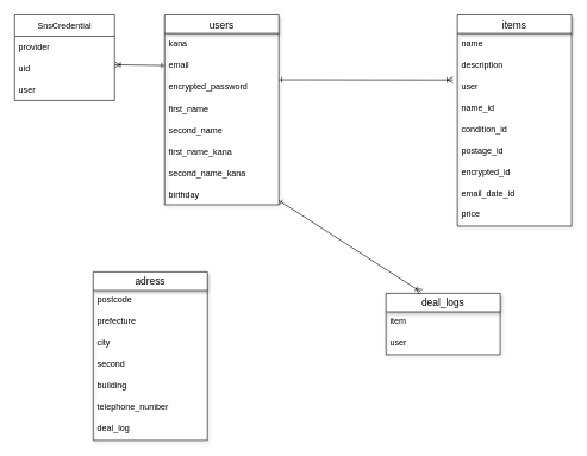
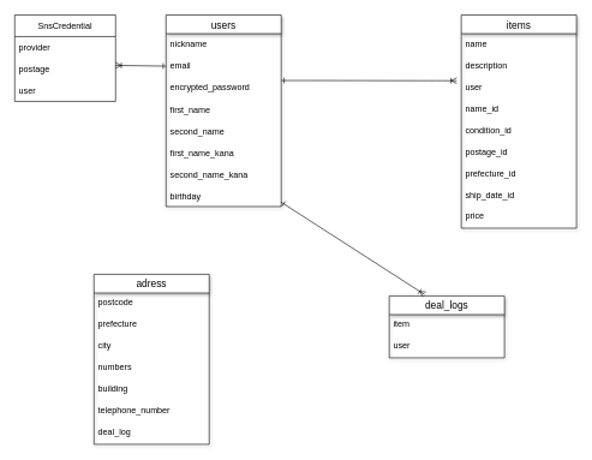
- <mxCell id="3" value="kana" style="text;strokeColor=none;fillColor=none;spacingLeft=4;spacingRight=4;overflow=hidden;rotatable=0;points=[[0,0.5],[1,0.5]];portConstraint=eastwest;fontSize=12;" parent="2" vertex="1"><mxGeometry y="26" width="160" height="30" as="geometry" /></mxCell>
+ <mxCell id="3" value="nickname" style="text;strokeColor=none;fillColor=none;spacingLeft=4;spacingRight=4;overflow=hidden;rotatable=0;points=[[0,0.5],[1,0.5]];portConstraint=eastwest;fontSize=12;" parent="2" vertex="1"><mxGeometry y="26" width="160" height="30" as="geometry" /></mxCell>
- <mxCell id="36" value="uid" style="text;strokeColor=none;fillColor=none;align=left;verticalAlign=middle;spacingLeft=4;spacingRight=4;overflow=hidden;points=[[0,0.5],[1,0.5]];portConstraint=eastwest;rotatable=0;" vertex="1" parent="34"><mxGeometry y="60" width="140" height="30" as="geometry" /></mxCell>
+ <mxCell id="36" value="postage" style="text;strokeColor=none;fillColor=none;align=left;verticalAlign=middle;spacingLeft=4;spacingRight=4;overflow=hidden;points=[[0,0.5],[1,0.5]];portConstraint=eastwest;rotatable=0;" vertex="1" parent="34"><mxGeometry y="60" width="140" height="30" as="geometry" /></mxCell>
- <mxCell id="18" value="encrypted_id" style="text;strokeColor=none;fillColor=none;spacingLeft=4;spacingRight=4;overflow=hidden;rotatable=0;points=[[0,0.5],[1,0.5]];portConstraint=eastwest;fontSize=12;rounded=0;shadow=1;html=0;" parent="11" vertex="1"><mxGeometry y="206" width="160" height="30" as="geometry" /></mxCell>
+ <mxCell id="18" value="prefecture_id" style="text;strokeColor=none;fillColor=none;spacingLeft=4;spacingRight=4;overflow=hidden;rotatable=0;points=[[0,0.5],[1,0.5]];portConstraint=eastwest;fontSize=12;rounded=0;shadow=1;html=0;" parent="11" vertex="1"><mxGeometry y="206" width="160" height="30" as="geometry" /></mxCell>
- <mxCell id="19" value="email_date_id" style="text;strokeColor=none;fillColor=none;spacingLeft=4;spacingRight=4;overflow=hidden;rotatable=0;points=[[0,0.5],[1,0.5]];portConstraint=eastwest;fontSize=12;rounded=0;shadow=1;html=0;" parent="11" vertex="1"><mxGeometry y="236" width="160" height="30" as="geometry" /></mxCell>
+ <mxCell id="19" value="ship_date_id" style="text;strokeColor=none;fillColor=none;spacingLeft=4;spacingRight=4;overflow=hidden;rotatable=0;points=[[0,0.5],[1,0.5]];portConstraint=eastwest;fontSize=12;rounded=0;shadow=1;html=0;" parent="11" vertex="1"><mxGeometry y="236" width="160" height="30" as="geometry" /></mxCell>
- <mxCell id="29" value="second" style="text;strokeColor=none;fillColor=none;spacingLeft=4;spacingRight=4;overflow=hidden;rotatable=0;points=[[0,0.5],[1,0.5]];portConstraint=eastwest;fontSize=12;rounded=0;shadow=1;html=0;" parent="25" vertex="1"><mxGeometry y="116" width="160" height="30" as="geometry" /></mxCell>
+ <mxCell id="29" value="numbers" style="text;strokeColor=none;fillColor=none;spacingLeft=4;spacingRight=4;overflow=hidden;rotatable=0;points=[[0,0.5],[1,0.5]];portConstraint=eastwest;fontSize=12;rounded=0;shadow=1;html=0;" parent="25" vertex="1"><mxGeometry y="116" width="160" height="30" as="geometry" /></mxCell>
